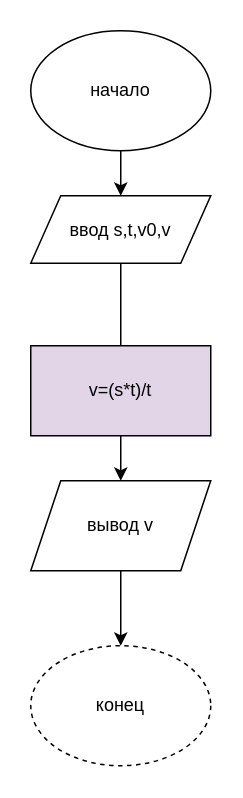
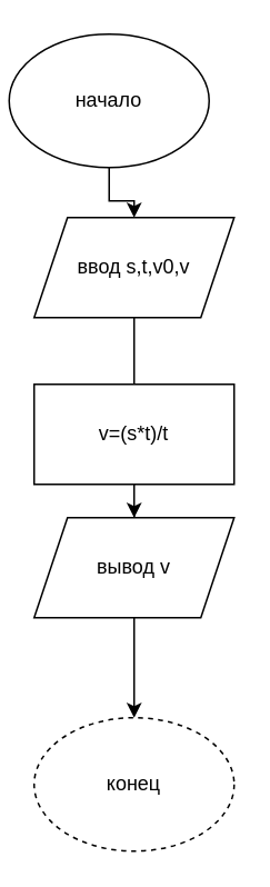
- <mxCell id="4" value="начало" style="ellipse;whiteSpace=wrap;html=1;" vertex="1" parent="1"><mxGeometry x="20" y="20" width="120" height="80" as="geometry" /></mxCell>
+ <mxCell id="4" value="начало" style="ellipse;whiteSpace=wrap;html=1;" vertex="1" parent="1"><mxGeometry x="5" y="20" width="120" height="80" as="geometry" /></mxCell>
- <mxCell id="6" value="ввод s,t,v0,v" style="shape=parallelogram;perimeter=parallelogramPerimeter;whiteSpace=wrap;html=1;fixedSize=1;" vertex="1" parent="1"><mxGeometry x="20" y="130" width="120" height="45" as="geometry" /></mxCell>
+ <mxCell id="6" value="ввод s,t,v0,v" style="shape=parallelogram;perimeter=parallelogramPerimeter;whiteSpace=wrap;html=1;fixedSize=1;" vertex="1" parent="1"><mxGeometry x="20" y="130" width="120" height="60" as="geometry" /></mxCell>
- <mxCell id="8" value="v=(s*t)/t" style="rounded=0;whiteSpace=wrap;html=1;fillColor=#e1d5e7;" vertex="1" parent="1"><mxGeometry x="20" y="230" width="120" height="60" as="geometry" /></mxCell>
+ <mxCell id="8" value="v=(s*t)/t" style="rounded=0;whiteSpace=wrap;html=1;" vertex="1" parent="1"><mxGeometry x="20" y="230" width="120" height="60" as="geometry" /></mxCell>
- <mxCell id="10" value="вывод v" style="shape=parallelogram;perimeter=parallelogramPerimeter;whiteSpace=wrap;html=1;fixedSize=1;" vertex="1" parent="1"><mxGeometry x="20" y="320" width="120" height="60" as="geometry" /></mxCell>
+ <mxCell id="10" value="вывод v" style="shape=parallelogram;perimeter=parallelogramPerimeter;whiteSpace=wrap;html=1;fixedSize=1;" vertex="1" parent="1"><mxGeometry x="20" y="310" width="120" height="60" as="geometry" /></mxCell>
